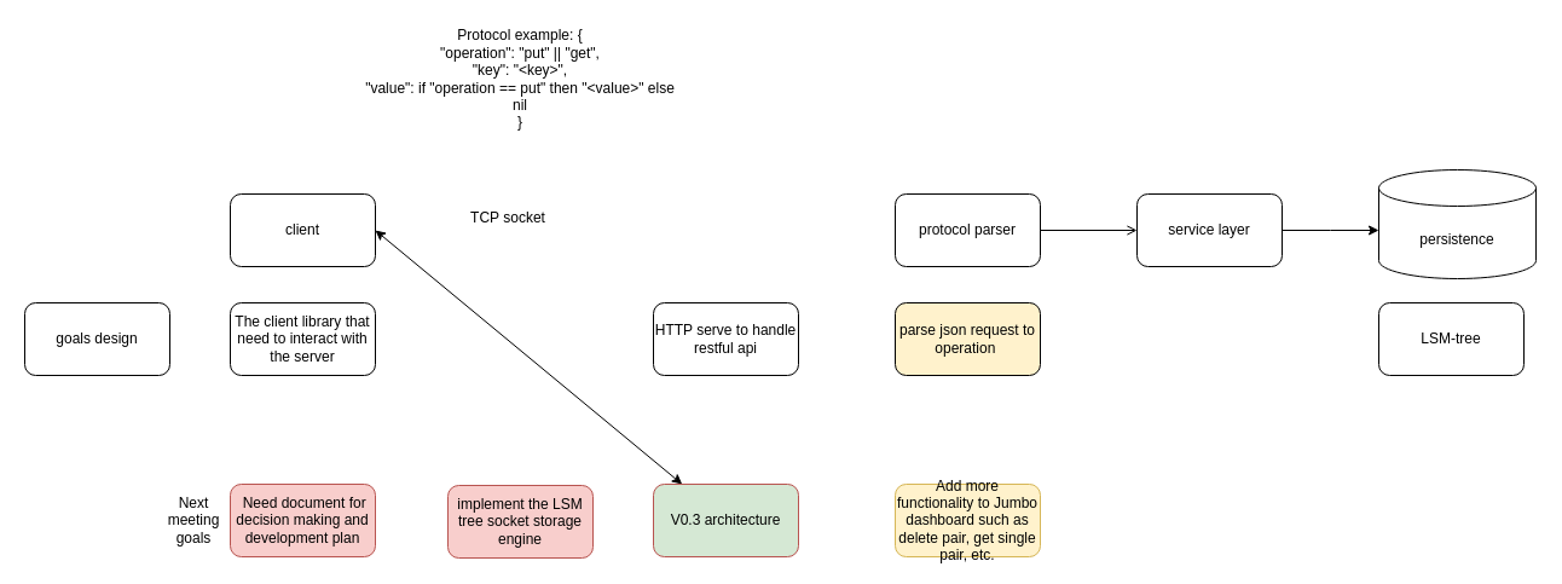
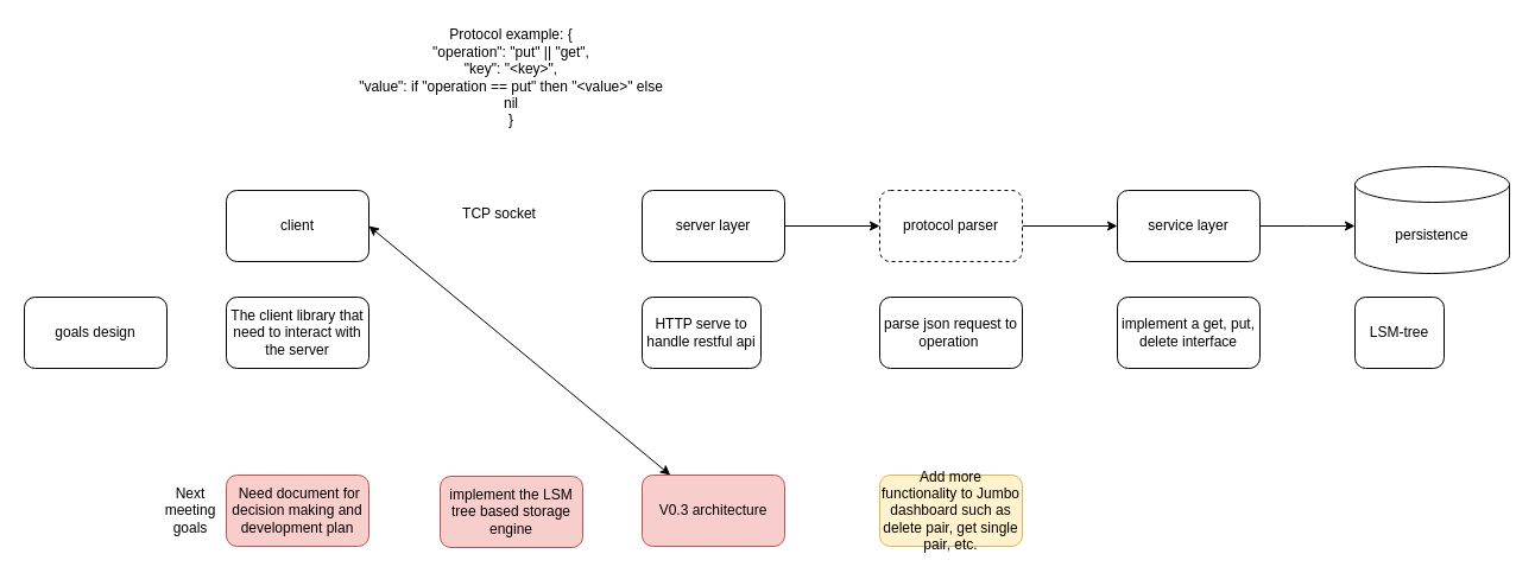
+ <mxCell id="5" value="server layer" style="rounded=1;whiteSpace=wrap;html=1;" parent="1" vertex="1"><mxGeometry x="540" y="160" width="120" height="60" as="geometry" /></mxCell>
+ <mxCell id="4" value="" style="edgeStyle=orthogonalEdgeStyle;rounded=0;orthogonalLoop=1;jettySize=auto;html=1;" parent="1" source="5" target="9" edge="1"><mxGeometry relative="1" as="geometry" /></mxCell>
- <mxCell id="9" value="protocol parser" style="rounded=1;whiteSpace=wrap;html=1;" parent="1" vertex="1"><mxGeometry x="740" y="160" width="120" height="60" as="geometry" /></mxCell>
+ <mxCell id="9" value="protocol parser" style="rounded=1;whiteSpace=wrap;html=1;dashed=1;" parent="1" vertex="1"><mxGeometry x="740" y="160" width="120" height="60" as="geometry" /></mxCell>
- <mxCell id="8" value="" style="edgeStyle=orthogonalEdgeStyle;rounded=0;orthogonalLoop=1;jettySize=auto;html=1;endArrow=open;" parent="1" source="9" target="11" edge="1"><mxGeometry relative="1" as="geometry" /></mxCell>
+ <mxCell id="8" value="" style="edgeStyle=orthogonalEdgeStyle;rounded=0;orthogonalLoop=1;jettySize=auto;html=1;" parent="1" source="9" target="11" edge="1"><mxGeometry relative="1" as="geometry" /></mxCell>
- <mxCell id="13" value="HTTP serve to handle restful api" style="rounded=1;whiteSpace=wrap;html=1;" parent="1" vertex="1"><mxGeometry x="540" y="250" width="120" height="60" as="geometry" /></mxCell>
+ <mxCell id="13" value="HTTP serve to handle restful api" style="rounded=1;whiteSpace=wrap;html=1;" parent="1" vertex="1"><mxGeometry x="540" y="250" width="100" height="60" as="geometry" /></mxCell>
- <mxCell id="14" value="parse json request to operation&amp;nbsp;" style="rounded=1;whiteSpace=wrap;html=1;fillColor=#fff2cc;" parent="1" vertex="1"><mxGeometry x="740" y="250" width="120" height="60" as="geometry" /></mxCell>
+ <mxCell id="14" value="parse json request to operation&amp;nbsp;" style="rounded=1;whiteSpace=wrap;html=1;" parent="1" vertex="1"><mxGeometry x="740" y="250" width="120" height="60" as="geometry" /></mxCell>
+ <mxCell id="15" value="implement a get, put, delete interface" style="rounded=1;whiteSpace=wrap;html=1;" parent="1" vertex="1"><mxGeometry x="940" y="250" width="120" height="60" as="geometry" /></mxCell>
- <mxCell id="16" value="LSM-tree" style="rounded=1;whiteSpace=wrap;html=1;" parent="1" vertex="1"><mxGeometry x="1140" y="250" width="120" height="60" as="geometry" /></mxCell>
+ <mxCell id="16" value="LSM-tree" style="rounded=1;whiteSpace=wrap;html=1;" parent="1" vertex="1"><mxGeometry x="1140" y="250" width="75" height="60" as="geometry" /></mxCell>
- <mxCell id="18" value="V0.3 architecture" style="rounded=1;whiteSpace=wrap;html=1;fillColor=#d5e8d4;strokeColor=#b85450;" parent="1" vertex="1"><mxGeometry x="540" y="400" width="120" height="60" as="geometry" /></mxCell>
+ <mxCell id="18" value="V0.3 architecture" style="rounded=1;whiteSpace=wrap;html=1;fillColor=#f8cecc;strokeColor=#b85450;" parent="1" vertex="1"><mxGeometry x="540" y="400" width="120" height="60" as="geometry" /></mxCell>
- <mxCell id="19" value="implement the LSM tree socket storage engine" style="rounded=1;whiteSpace=wrap;html=1;fillColor=#f8cecc;strokeColor=#b85450;" parent="1" vertex="1"><mxGeometry x="370" y="401" width="120" height="60" as="geometry" /></mxCell>
+ <mxCell id="19" value="implement the LSM tree based storage engine" style="rounded=1;whiteSpace=wrap;html=1;fillColor=#f8cecc;strokeColor=#b85450;" parent="1" vertex="1"><mxGeometry x="370" y="401" width="120" height="60" as="geometry" /></mxCell>
